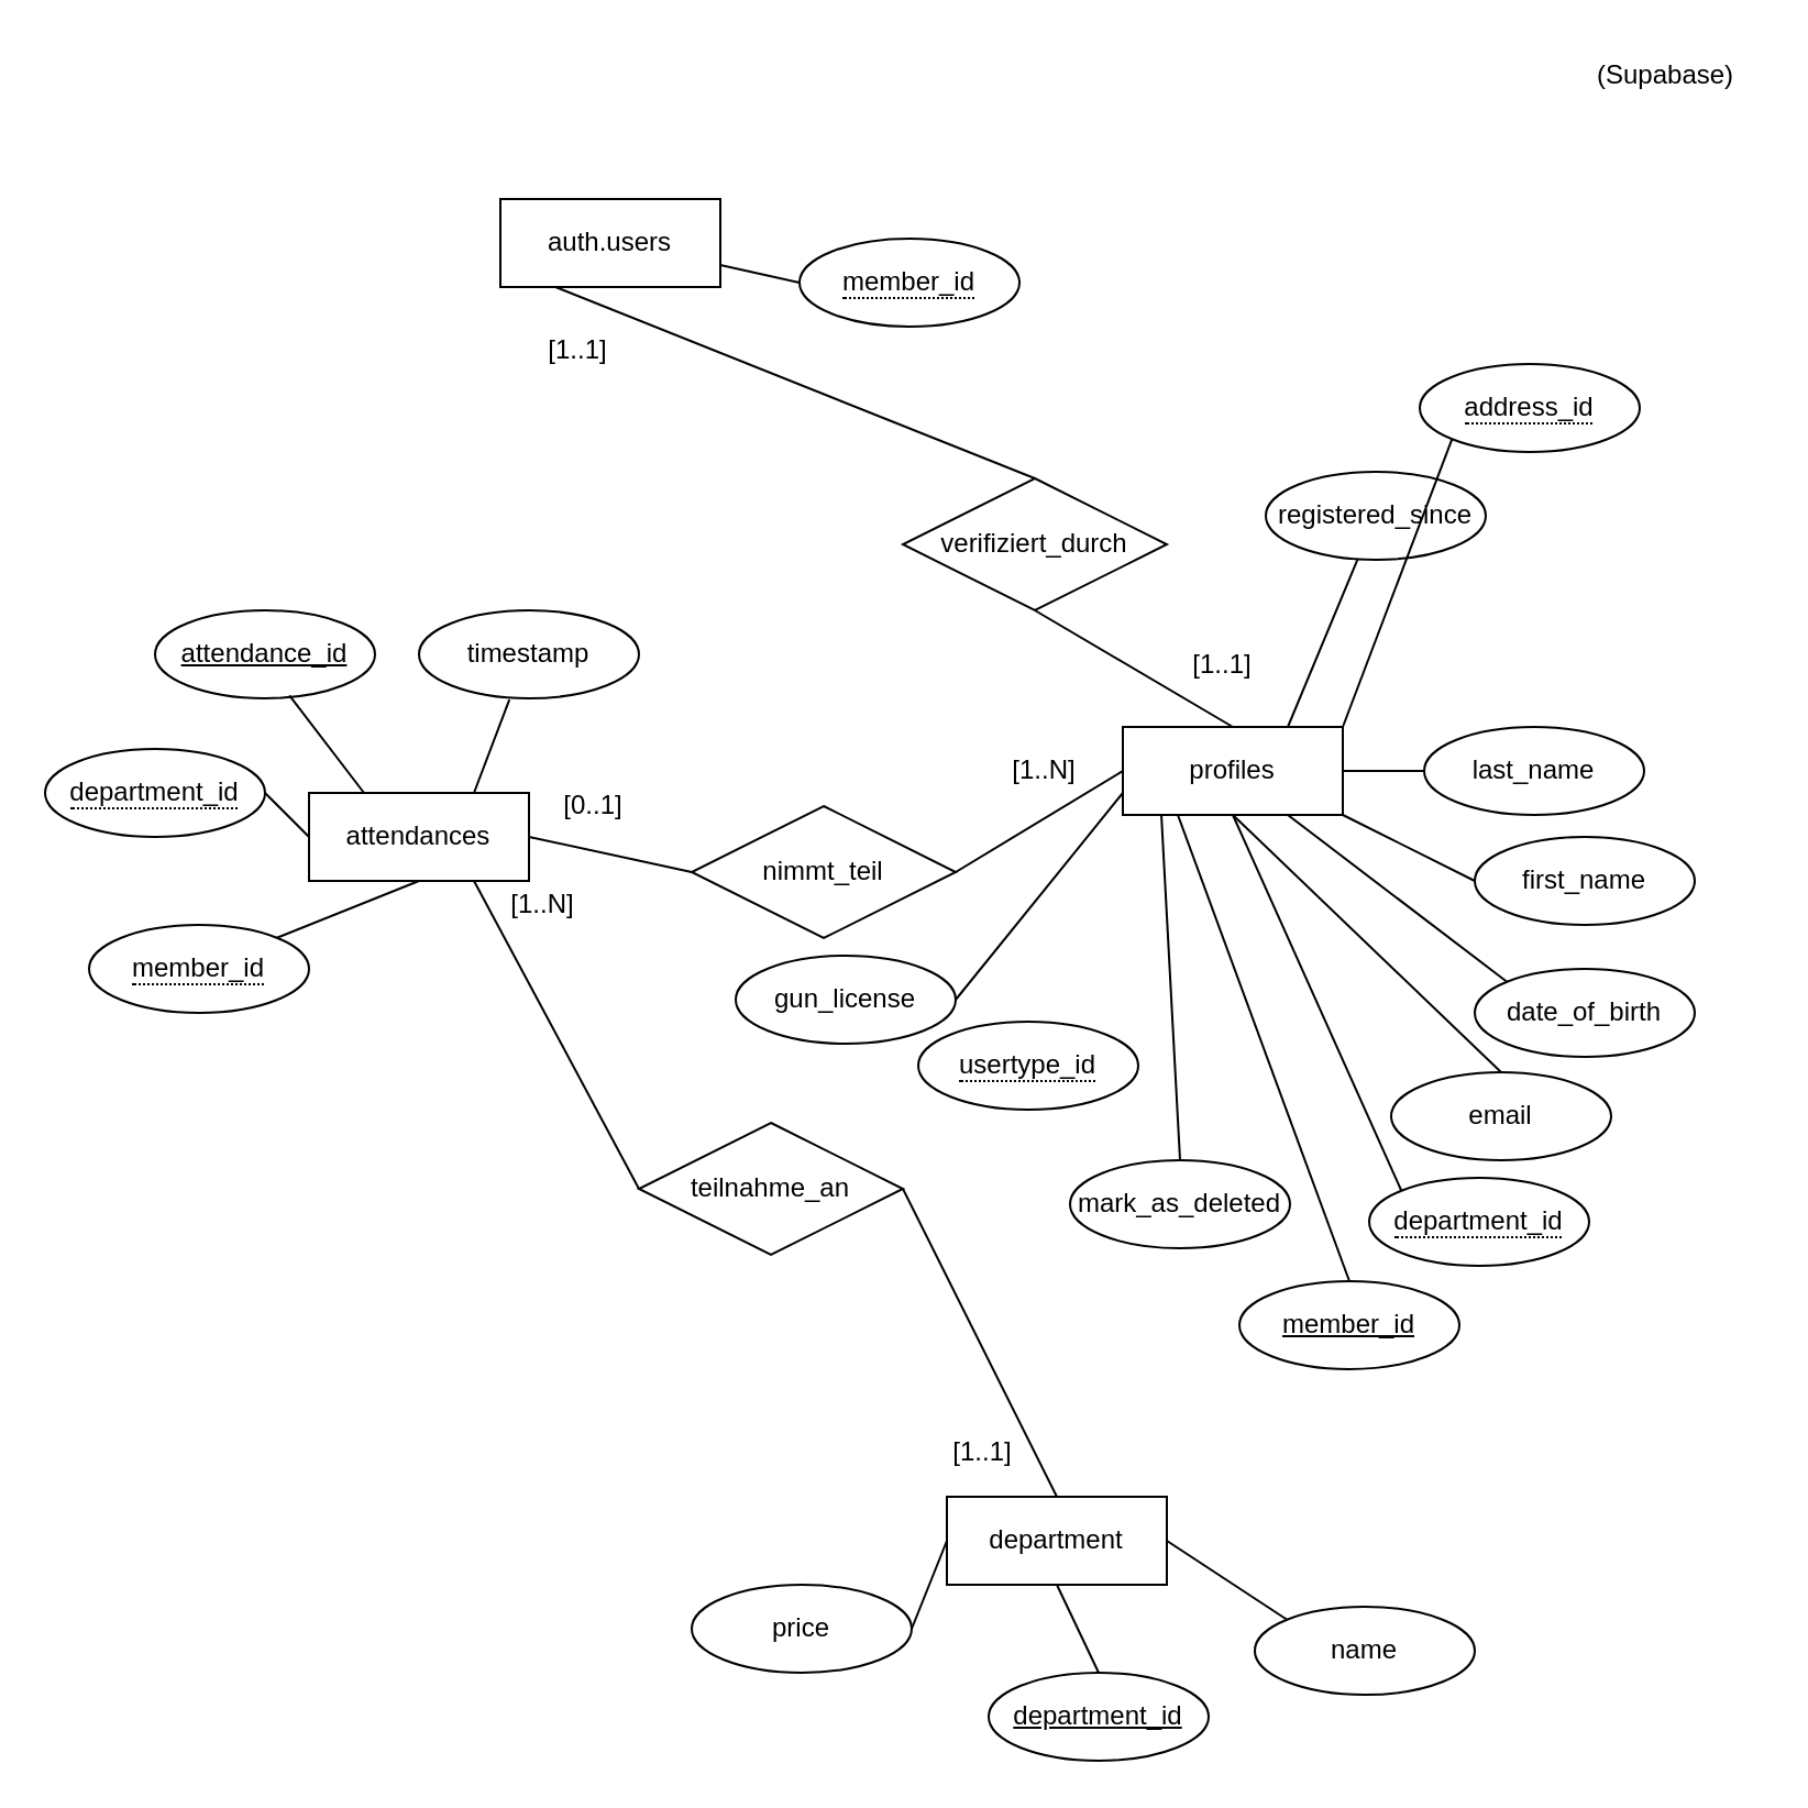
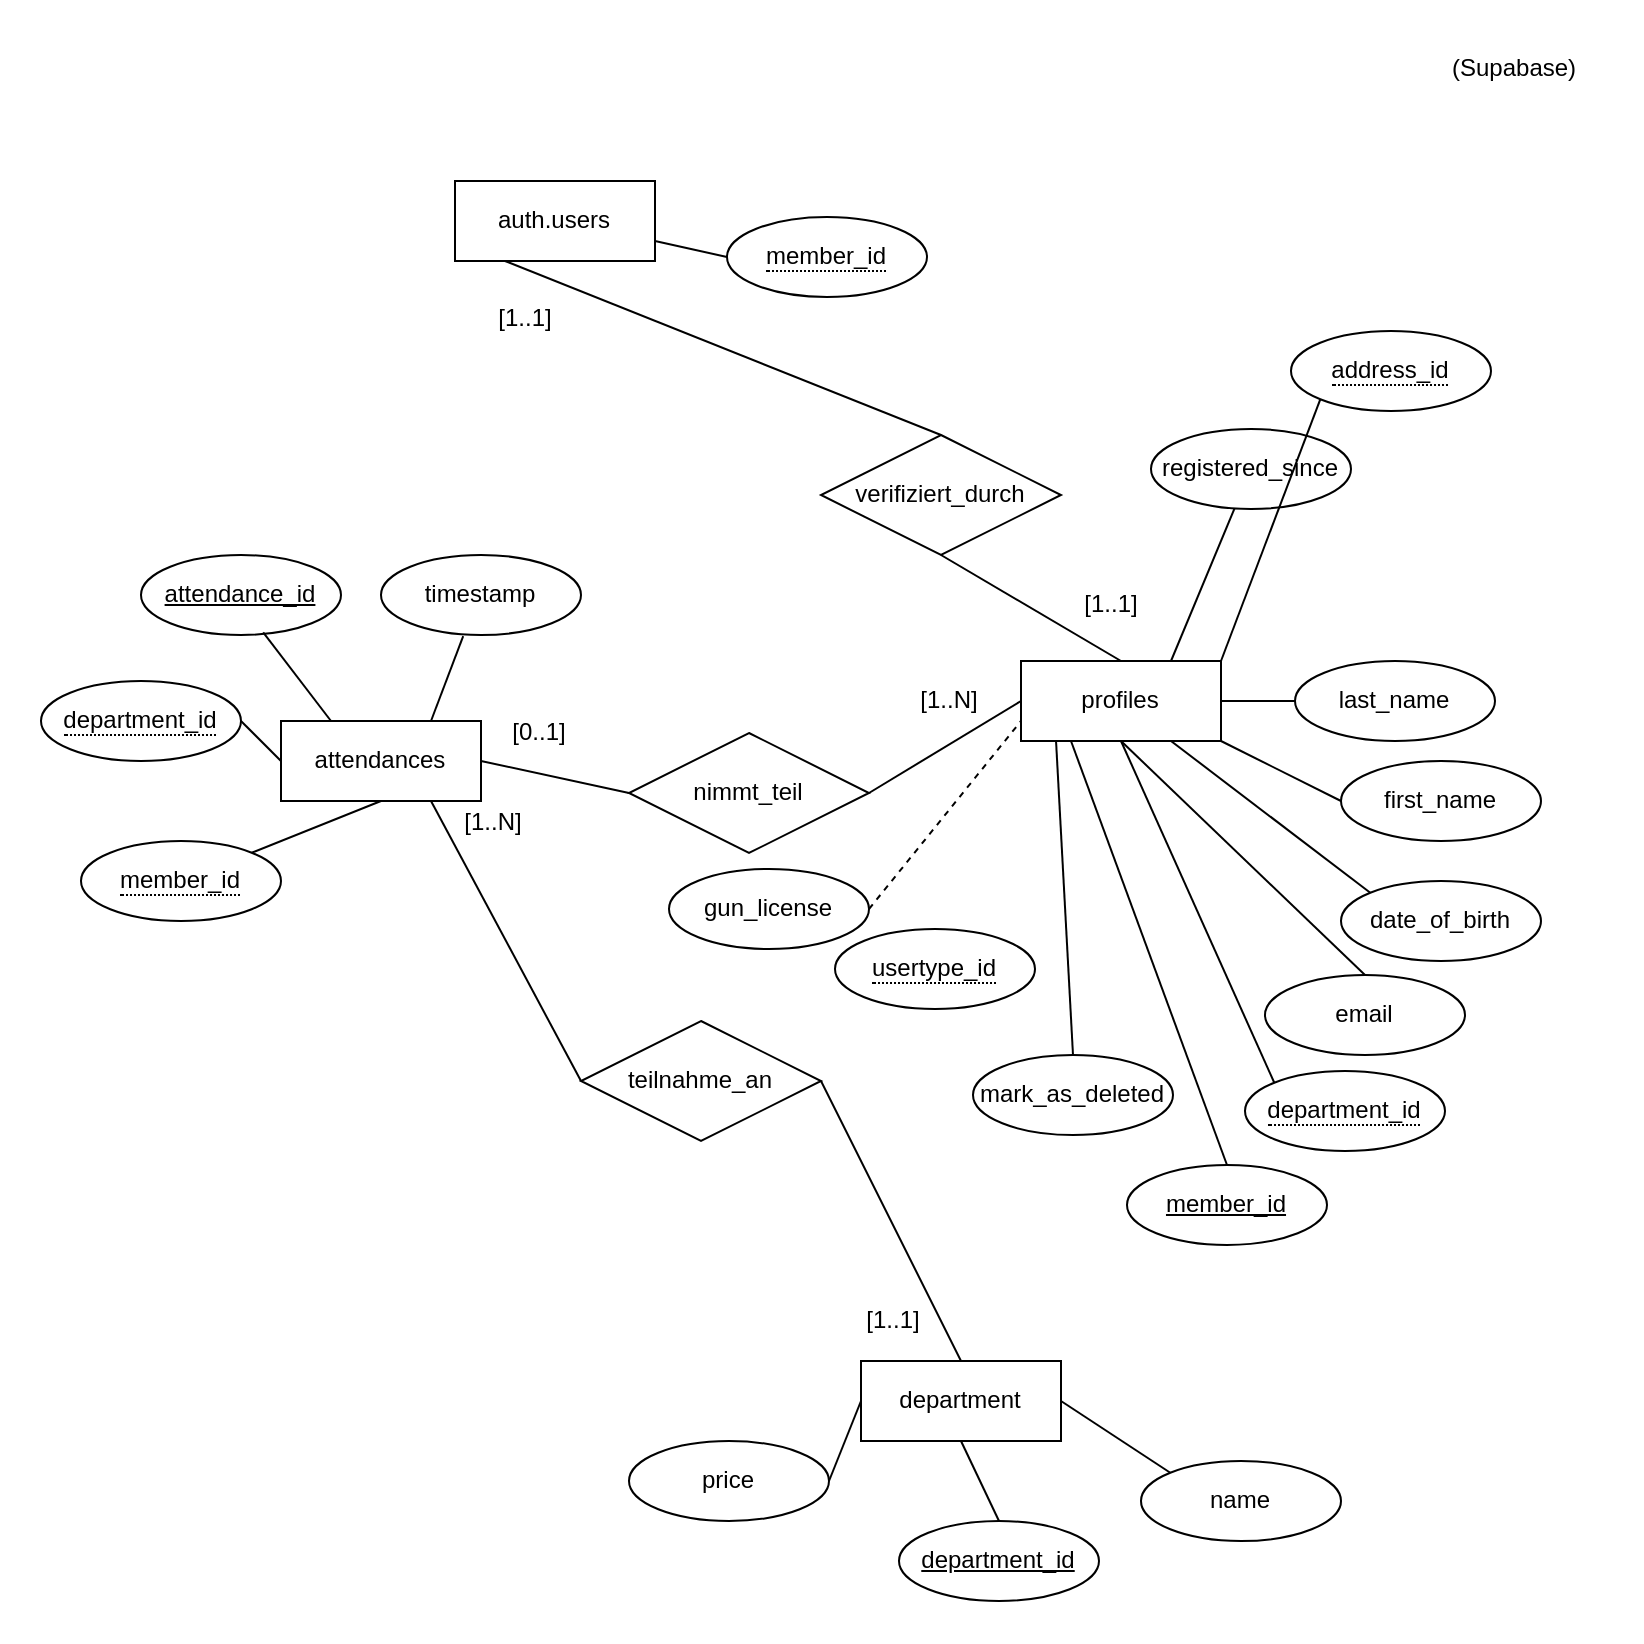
- <mxCell id="36" value="" style="endArrow=none;html=1;rounded=0;exitX=1;exitY=0.5;exitDx=0;exitDy=0;entryX=0;entryY=0.75;entryDx=0;entryDy=0;" parent="1" source="12" target="6" edge="1"><mxGeometry relative="1" as="geometry"><mxPoint x="580" y="390" as="sourcePoint" /><mxPoint x="640" y="440" as="targetPoint" /></mxGeometry></mxCell>
+ <mxCell id="36" value="" style="endArrow=none;html=1;rounded=0;exitX=1;exitY=0.5;exitDx=0;exitDy=0;entryX=0;entryY=0.75;entryDx=0;entryDy=0;dashed=1;" parent="1" source="12" target="6" edge="1"><mxGeometry relative="1" as="geometry"><mxPoint x="580" y="390" as="sourcePoint" /><mxPoint x="640" y="440" as="targetPoint" /></mxGeometry></mxCell>
